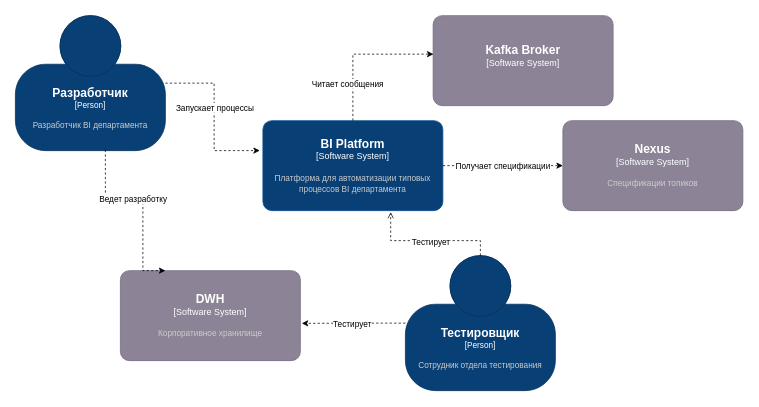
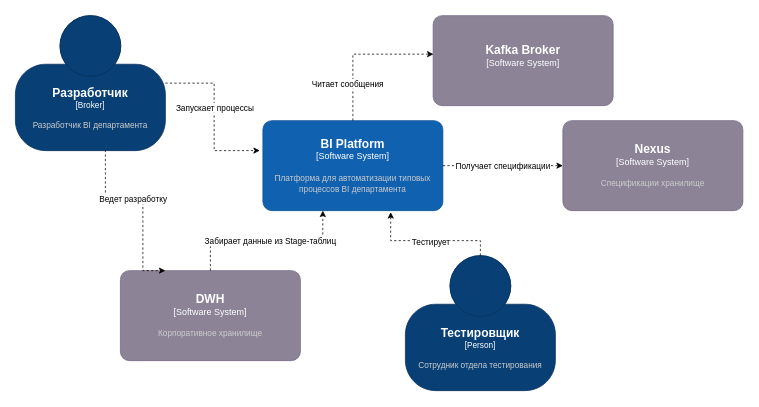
- <mxCell id="2" value="&lt;font style=&quot;font-size: 16px&quot;&gt;&lt;b&gt;Разработчик&lt;/b&gt;&lt;/font&gt;&lt;div&gt;[Person]&lt;/div&gt;&lt;br&gt;&lt;div&gt;&lt;font style=&quot;font-size: 11px&quot;&gt;&lt;font color=&quot;#cccccc&quot;&gt;Разработчик BI департамента&lt;/font&gt;&lt;/div&gt;" style="html=1;fontSize=11;dashed=0;whiteSpace=wrap;fillColor=#083F75;strokeColor=#06315C;fontColor=#ffffff;shape=mxgraph.c4.person2;align=center;metaEdit=1;points=[[0.5,0,0],[1,0.5,0],[1,0.75,0],[0.75,1,0],[0.5,1,0],[0.25,1,0],[0,0.75,0],[0,0.5,0]];resizable=0;" vertex="1" parent="1"><mxGeometry x="20" y="20" width="200" height="180" as="geometry" /></mxCell>
+ <mxCell id="2" value="&lt;font style=&quot;font-size: 16px&quot;&gt;&lt;b&gt;Разработчик&lt;/b&gt;&lt;/font&gt;&lt;div&gt;[Broker]&lt;/div&gt;&lt;br&gt;&lt;div&gt;&lt;font style=&quot;font-size: 11px&quot;&gt;&lt;font color=&quot;#cccccc&quot;&gt;Разработчик BI департамента&lt;/font&gt;&lt;/div&gt;" style="html=1;fontSize=11;dashed=0;whiteSpace=wrap;fillColor=#083F75;strokeColor=#06315C;fontColor=#ffffff;shape=mxgraph.c4.person2;align=center;metaEdit=1;points=[[0.5,0,0],[1,0.5,0],[1,0.75,0],[0.75,1,0],[0.5,1,0],[0.25,1,0],[0,0.75,0],[0,0.5,0]];resizable=0;" vertex="1" parent="1"><mxGeometry x="20" y="20" width="200" height="180" as="geometry" /></mxCell>
- <mxCell id="3" value="&lt;font style=&quot;font-size: 16px&quot;&gt;&lt;b&gt;BI Platform&lt;/b&gt;&lt;/font&gt;&lt;div&gt;[Software System]&lt;/div&gt;&lt;br&gt;&lt;div&gt;&lt;font style=&quot;font-size: 11px&quot;&gt;&lt;font color=&quot;#cccccc&quot;&gt;Платформа для автоматизации типовых процессов BI департамента&lt;/font&gt;&lt;/div&gt;" style="rounded=1;whiteSpace=wrap;html=1;labelBackgroundColor=none;fillColor=#083f75;fontColor=#ffffff;align=center;arcSize=10;strokeColor=#0D5091;metaEdit=1;resizable=0;points=[[0.25,0,0],[0.5,0,0],[0.75,0,0],[1,0.25,0],[1,0.5,0],[1,0.75,0],[0.75,1,0],[0.5,1,0],[0.25,1,0],[0,0.75,0],[0,0.5,0],[0,0.25,0]];" vertex="1" parent="1"><mxGeometry x="350" y="160" width="240" height="120" as="geometry" /></mxCell>
+ <mxCell id="3" value="&lt;font style=&quot;font-size: 16px&quot;&gt;&lt;b&gt;BI Platform&lt;/b&gt;&lt;/font&gt;&lt;div&gt;[Software System]&lt;/div&gt;&lt;br&gt;&lt;div&gt;&lt;font style=&quot;font-size: 11px&quot;&gt;&lt;font color=&quot;#cccccc&quot;&gt;Платформа для автоматизации типовых процессов BI департамента&lt;/font&gt;&lt;/div&gt;" style="rounded=1;whiteSpace=wrap;html=1;labelBackgroundColor=none;fillColor=#1061B0;fontColor=#ffffff;align=center;arcSize=10;strokeColor=#0D5091;metaEdit=1;resizable=0;points=[[0.25,0,0],[0.5,0,0],[0.75,0,0],[1,0.25,0],[1,0.5,0],[1,0.75,0],[0.75,1,0],[0.5,1,0],[0.25,1,0],[0,0.75,0],[0,0.5,0],[0,0.25,0]];" vertex="1" parent="1"><mxGeometry x="350" y="160" width="240" height="120" as="geometry" /></mxCell>
- <mxCell id="6" value="&lt;font style=&quot;font-size: 16px&quot;&gt;&lt;b&gt;Nexus&lt;/b&gt;&lt;/font&gt;&lt;div&gt;[Software System]&lt;/div&gt;&lt;br&gt;&lt;div&gt;&lt;font style=&quot;font-size: 11px&quot;&gt;&lt;font color=&quot;#cccccc&quot;&gt;Спецификации топиков&lt;/font&gt;&lt;/div&gt;" style="rounded=1;whiteSpace=wrap;html=1;labelBackgroundColor=none;fillColor=#8C8496;fontColor=#ffffff;align=center;arcSize=10;strokeColor=#736782;metaEdit=1;resizable=0;points=[[0.25,0,0],[0.5,0,0],[0.75,0,0],[1,0.25,0],[1,0.5,0],[1,0.75,0],[0.75,1,0],[0.5,1,0],[0.25,1,0],[0,0.75,0],[0,0.5,0],[0,0.25,0]];" vertex="1" parent="1"><mxGeometry x="750" y="160" width="240" height="120" as="geometry" /></mxCell>
+ <mxCell id="6" value="&lt;font style=&quot;font-size: 16px&quot;&gt;&lt;b&gt;Nexus&lt;/b&gt;&lt;/font&gt;&lt;div&gt;[Software System]&lt;/div&gt;&lt;br&gt;&lt;div&gt;&lt;font style=&quot;font-size: 11px&quot;&gt;&lt;font color=&quot;#cccccc&quot;&gt;Спецификации хранилище&lt;/font&gt;&lt;/div&gt;" style="rounded=1;whiteSpace=wrap;html=1;labelBackgroundColor=none;fillColor=#8C8496;fontColor=#ffffff;align=center;arcSize=10;strokeColor=#736782;metaEdit=1;resizable=0;points=[[0.25,0,0],[0.5,0,0],[0.75,0,0],[1,0.25,0],[1,0.5,0],[1,0.75,0],[0.75,1,0],[0.5,1,0],[0.25,1,0],[0,0.75,0],[0,0.5,0],[0,0.25,0]];" vertex="1" parent="1"><mxGeometry x="750" y="160" width="240" height="120" as="geometry" /></mxCell>
- <mxCell id="18" style="edgeStyle=orthogonalEdgeStyle;rounded=0;orthogonalLoop=1;jettySize=auto;html=1;entryX=0.71;entryY=1.017;entryDx=0;entryDy=0;entryPerimeter=0;dashed=1;endArrow=open;" edge="1" parent="1" source="4" target="3"><mxGeometry relative="1" as="geometry"><Array as="points"><mxPoint x="640" y="320" /><mxPoint x="520" y="320" /></Array></mxGeometry></mxCell>
+ <mxCell id="18" style="edgeStyle=orthogonalEdgeStyle;rounded=0;orthogonalLoop=1;jettySize=auto;html=1;entryX=0.71;entryY=1.017;entryDx=0;entryDy=0;entryPerimeter=0;dashed=1;" edge="1" parent="1" source="4" target="3"><mxGeometry relative="1" as="geometry"><Array as="points"><mxPoint x="640" y="320" /><mxPoint x="520" y="320" /></Array></mxGeometry></mxCell>
+ <mxCell id="20" style="edgeStyle=orthogonalEdgeStyle;rounded=0;orthogonalLoop=1;jettySize=auto;html=1;entryX=0.333;entryY=1;entryDx=0;entryDy=0;entryPerimeter=0;dashed=1;" edge="1" parent="1" source="7" target="3"><mxGeometry relative="1" as="geometry" /></mxCell>
+ <mxCell id="21" value="Забирает данные из Stage-таблиц" style="edgeLabel;html=1;align=center;verticalAlign=middle;resizable=0;points=[];" vertex="1" connectable="0" parent="20"><mxGeometry x="-0.279" y="-3" relative="1" as="geometry"><mxPoint x="36" y="-3" as="offset" /></mxGeometry></mxCell>
- <mxCell id="16" style="edgeStyle=orthogonalEdgeStyle;rounded=0;orthogonalLoop=1;jettySize=auto;html=1;entryX=1.008;entryY=0.586;entryDx=0;entryDy=0;entryPerimeter=0;dashed=1;" edge="1" parent="1" source="4" target="7"><mxGeometry relative="1" as="geometry" /></mxCell>
- <mxCell id="17" value="Тестирует" style="edgeLabel;html=1;align=center;verticalAlign=middle;resizable=0;points=[];" vertex="1" connectable="0" parent="16"><mxGeometry x="0.035" y="1" relative="1" as="geometry"><mxPoint as="offset" /></mxGeometry></mxCell>
